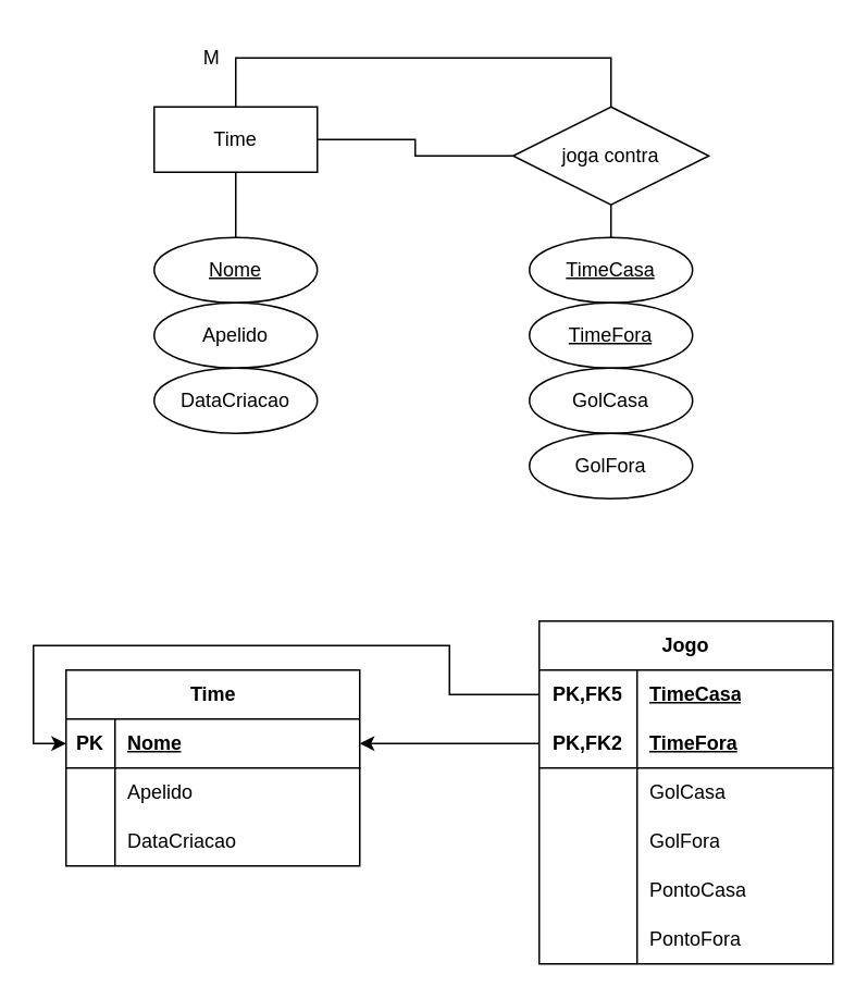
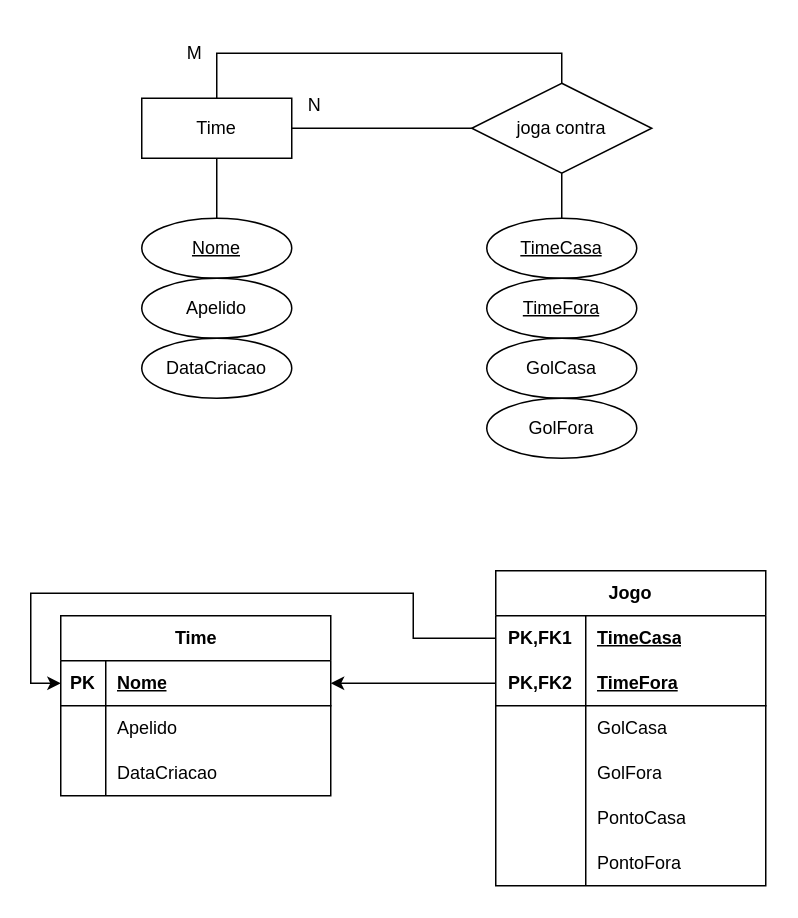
+ <mxCell id="15" value="N" style="text;html=1;align=center;verticalAlign=middle;resizable=0;points=[];autosize=1;strokeColor=none;fillColor=none;" parent="1" vertex="1"><mxGeometry x="194" y="55" width="30" height="30" as="geometry" /></mxCell>
- <mxCell id="7" value="joga contra" style="shape=rhombus;perimeter=rhombusPerimeter;whiteSpace=wrap;html=1;align=center;" parent="1" vertex="1"><mxGeometry x="314" y="65" width="120" height="60" as="geometry" /></mxCell>
+ <mxCell id="7" value="joga contra" style="shape=rhombus;perimeter=rhombusPerimeter;whiteSpace=wrap;html=1;align=center;" parent="1" vertex="1"><mxGeometry x="314" y="55" width="120" height="60" as="geometry" /></mxCell>
- <mxCell id="29" value="PK,FK5" style="shape=partialRectangle;connectable=0;fillColor=none;top=0;left=0;bottom=0;right=0;fontStyle=1;overflow=hidden;html=1;whiteSpace=wrap;" parent="28" vertex="1"><mxGeometry width="60" height="30" as="geometry"><mxRectangle width="60" height="30" as="alternateBounds" /></mxGeometry></mxCell>
+ <mxCell id="29" value="PK,FK1" style="shape=partialRectangle;connectable=0;fillColor=none;top=0;left=0;bottom=0;right=0;fontStyle=1;overflow=hidden;html=1;whiteSpace=wrap;" parent="28" vertex="1"><mxGeometry width="60" height="30" as="geometry"><mxRectangle width="60" height="30" as="alternateBounds" /></mxGeometry></mxCell>
